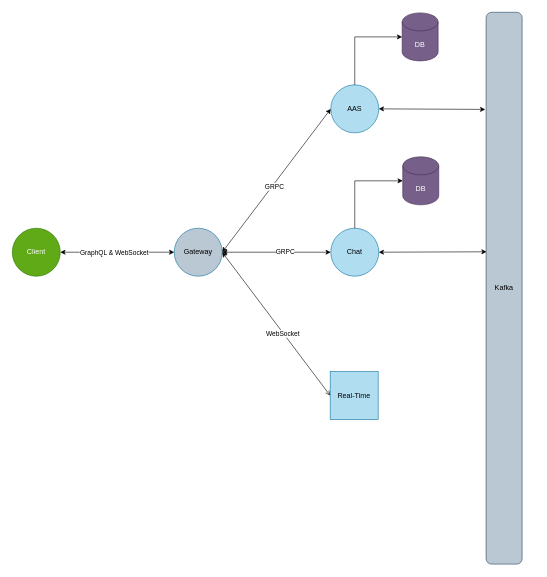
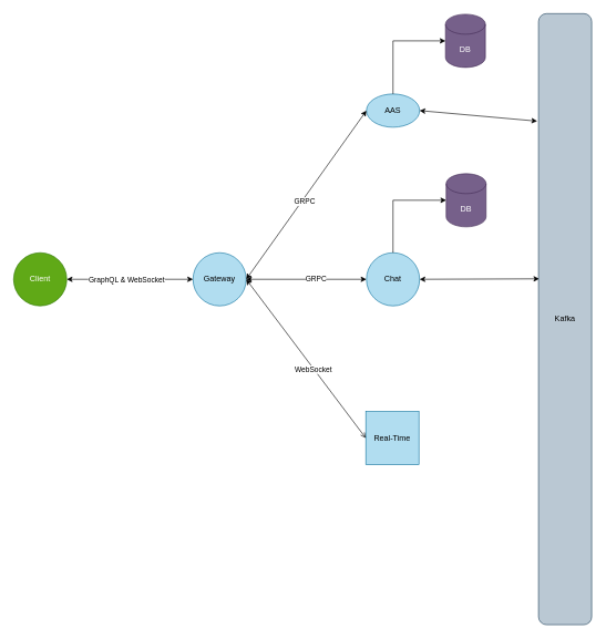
- <mxCell id="4" value="AAS" style="ellipse;whiteSpace=wrap;html=1;aspect=fixed;fillColor=#b1ddf0;strokeColor=#10739e;" parent="1" vertex="1"><mxGeometry x="551" y="141" width="80" height="80" as="geometry" /></mxCell>
+ <mxCell id="4" value="AAS" style="ellipse;whiteSpace=wrap;html=1;aspect=fixed;fillColor=#b1ddf0;strokeColor=#10739e;" parent="1" vertex="1"><mxGeometry x="551" y="141" width="80" height="50" as="geometry" /></mxCell>
- <mxCell id="2" value="Gateway" style="ellipse;whiteSpace=wrap;html=1;aspect=fixed;fillColor=#bac8d3;strokeColor=#10739e;" parent="1" vertex="1"><mxGeometry x="290" y="380" width="80" height="80" as="geometry" /></mxCell>
+ <mxCell id="2" value="Gateway" style="ellipse;whiteSpace=wrap;html=1;aspect=fixed;fillColor=#b1ddf0;strokeColor=#10739e;" parent="1" vertex="1"><mxGeometry x="290" y="380" width="80" height="80" as="geometry" /></mxCell>
- <mxCell id="19" value="Kafka" style="rounded=1;whiteSpace=wrap;html=1;fillColor=#bac8d3;strokeColor=#23445d;" parent="1" vertex="1"><mxGeometry x="810" y="20" width="60" height="920" as="geometry" /></mxCell>
+ <mxCell id="19" value="Kafka" style="rounded=1;whiteSpace=wrap;html=1;fillColor=#bac8d3;strokeColor=#23445d;" parent="1" vertex="1"><mxGeometry x="810" y="20" width="80" height="920" as="geometry" /></mxCell>
